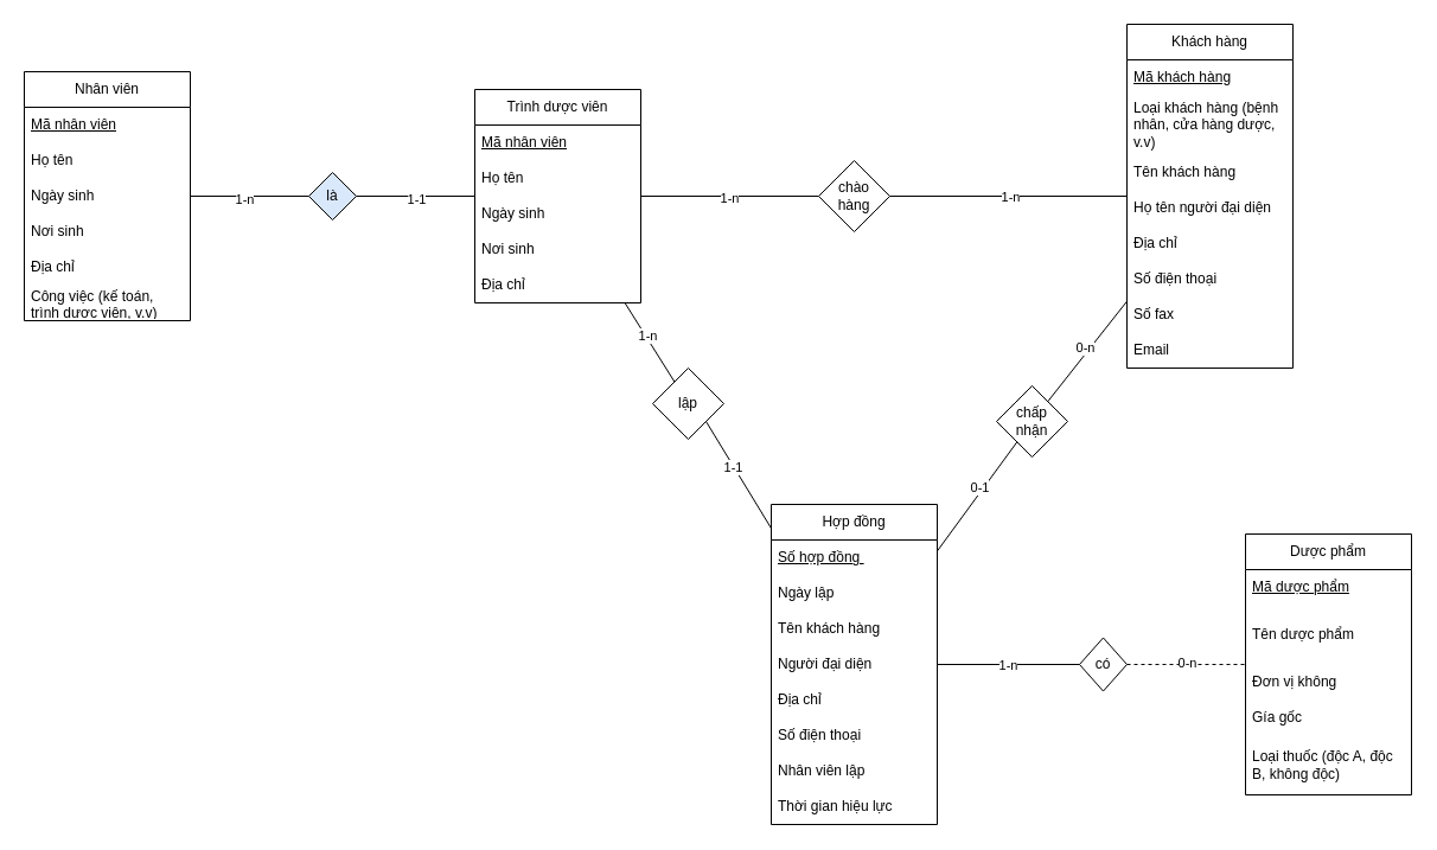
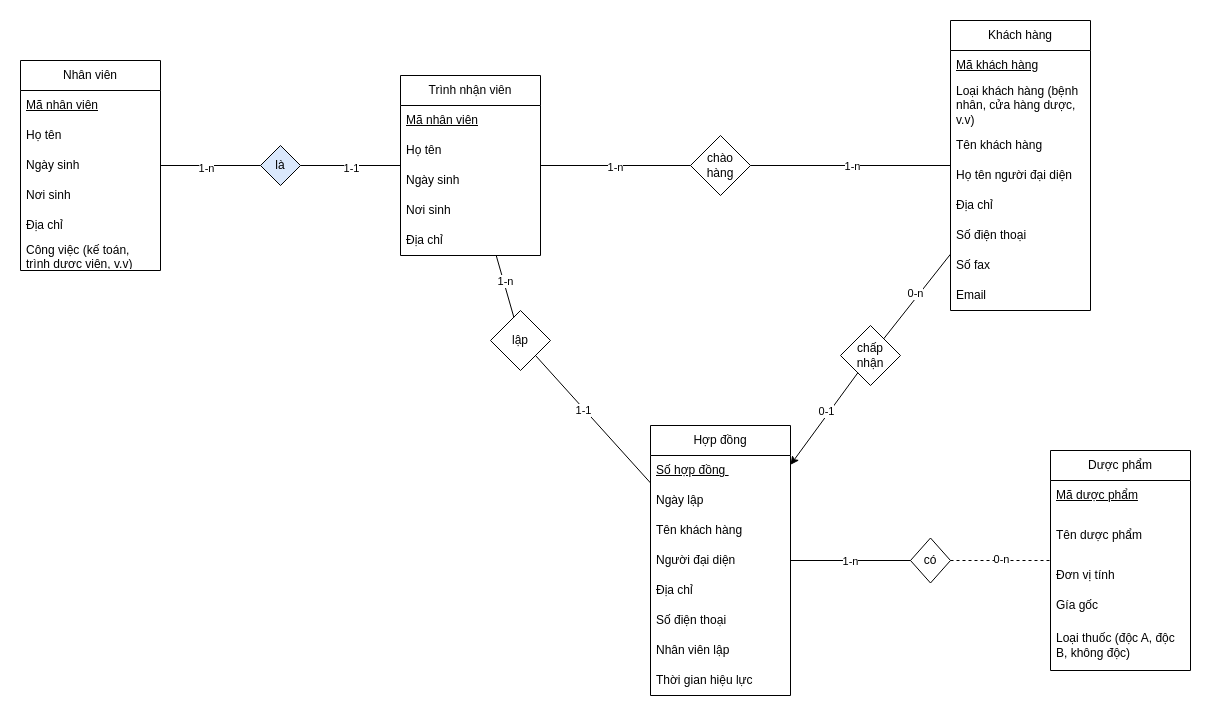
- <mxCell id="18" value="Trình dược viên" style="swimlane;fontStyle=0;childLayout=stackLayout;horizontal=1;startSize=30;horizontalStack=0;resizeParent=1;resizeParentMax=0;resizeLast=0;collapsible=1;marginBottom=0;whiteSpace=wrap;html=1;" vertex="1" parent="1"><mxGeometry y="75" width="140" height="180" as="geometry" x="400" /></mxCell>
+ <mxCell id="18" value="Trình nhận viên" style="swimlane;fontStyle=0;childLayout=stackLayout;horizontal=1;startSize=30;horizontalStack=0;resizeParent=1;resizeParentMax=0;resizeLast=0;collapsible=1;marginBottom=0;whiteSpace=wrap;html=1;" vertex="1" parent="1"><mxGeometry y="75" width="140" height="180" as="geometry" x="400" /></mxCell>
- <mxCell id="48" value="&lt;div&gt;lập&lt;/div&gt;" style="rhombus;whiteSpace=wrap;html=1;" vertex="1" parent="1"><mxGeometry x="550" y="310" width="60" height="60" as="geometry" /></mxCell>
+ <mxCell id="48" value="&lt;div&gt;lập&lt;/div&gt;" style="rhombus;whiteSpace=wrap;html=1;" vertex="1" parent="1"><mxGeometry x="490" y="310" width="60" height="60" as="geometry" /></mxCell>
- <mxCell id="46" value="" style="endArrow=none;html=1;rounded=0;" edge="1" parent="1" source="43" target="34"><mxGeometry width="50" height="50" relative="1" as="geometry"><mxPoint x="875" y="340" as="sourcePoint" /><mxPoint x="960" y="249" as="targetPoint" /></mxGeometry></mxCell>
+ <mxCell id="46" value="" style="endArrow=classic;html=1;rounded=0;" edge="1" parent="1" source="43" target="34"><mxGeometry width="50" height="50" relative="1" as="geometry"><mxPoint x="875" y="340" as="sourcePoint" /><mxPoint x="960" y="249" as="targetPoint" /></mxGeometry></mxCell>
- <mxCell id="57" value="Đơn vị không&amp;nbsp;" style="text;strokeColor=none;fillColor=none;align=left;verticalAlign=middle;spacingLeft=4;spacingRight=4;overflow=hidden;points=[[0,0.5],[1,0.5]];portConstraint=eastwest;rotatable=0;whiteSpace=wrap;html=1;" vertex="1" parent="54"><mxGeometry y="110" width="140" height="30" as="geometry" /></mxCell>
+ <mxCell id="57" value="Đơn vị tính&amp;nbsp;" style="text;strokeColor=none;fillColor=none;align=left;verticalAlign=middle;spacingLeft=4;spacingRight=4;overflow=hidden;points=[[0,0.5],[1,0.5]];portConstraint=eastwest;rotatable=0;whiteSpace=wrap;html=1;" vertex="1" parent="54"><mxGeometry y="110" width="140" height="30" as="geometry" /></mxCell>
